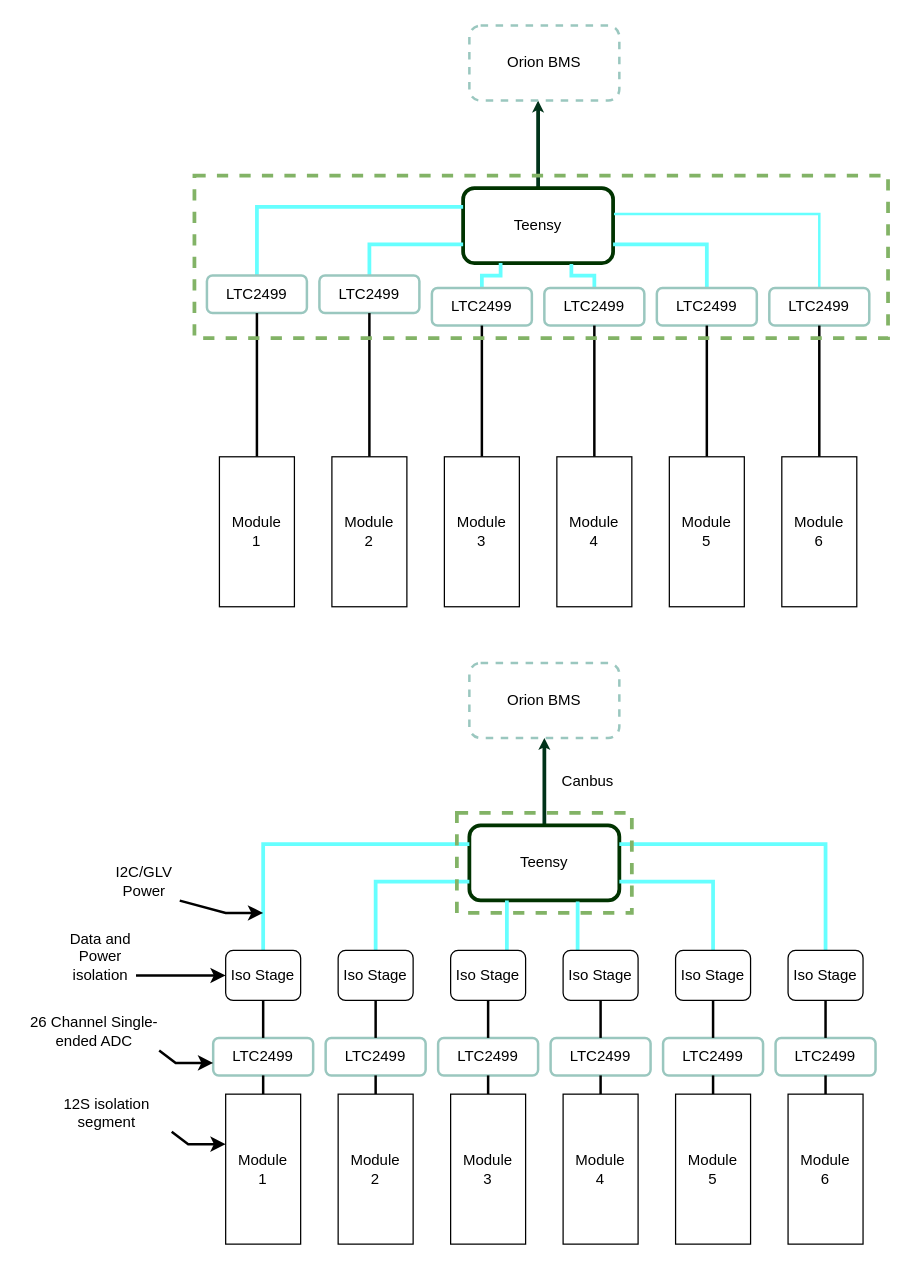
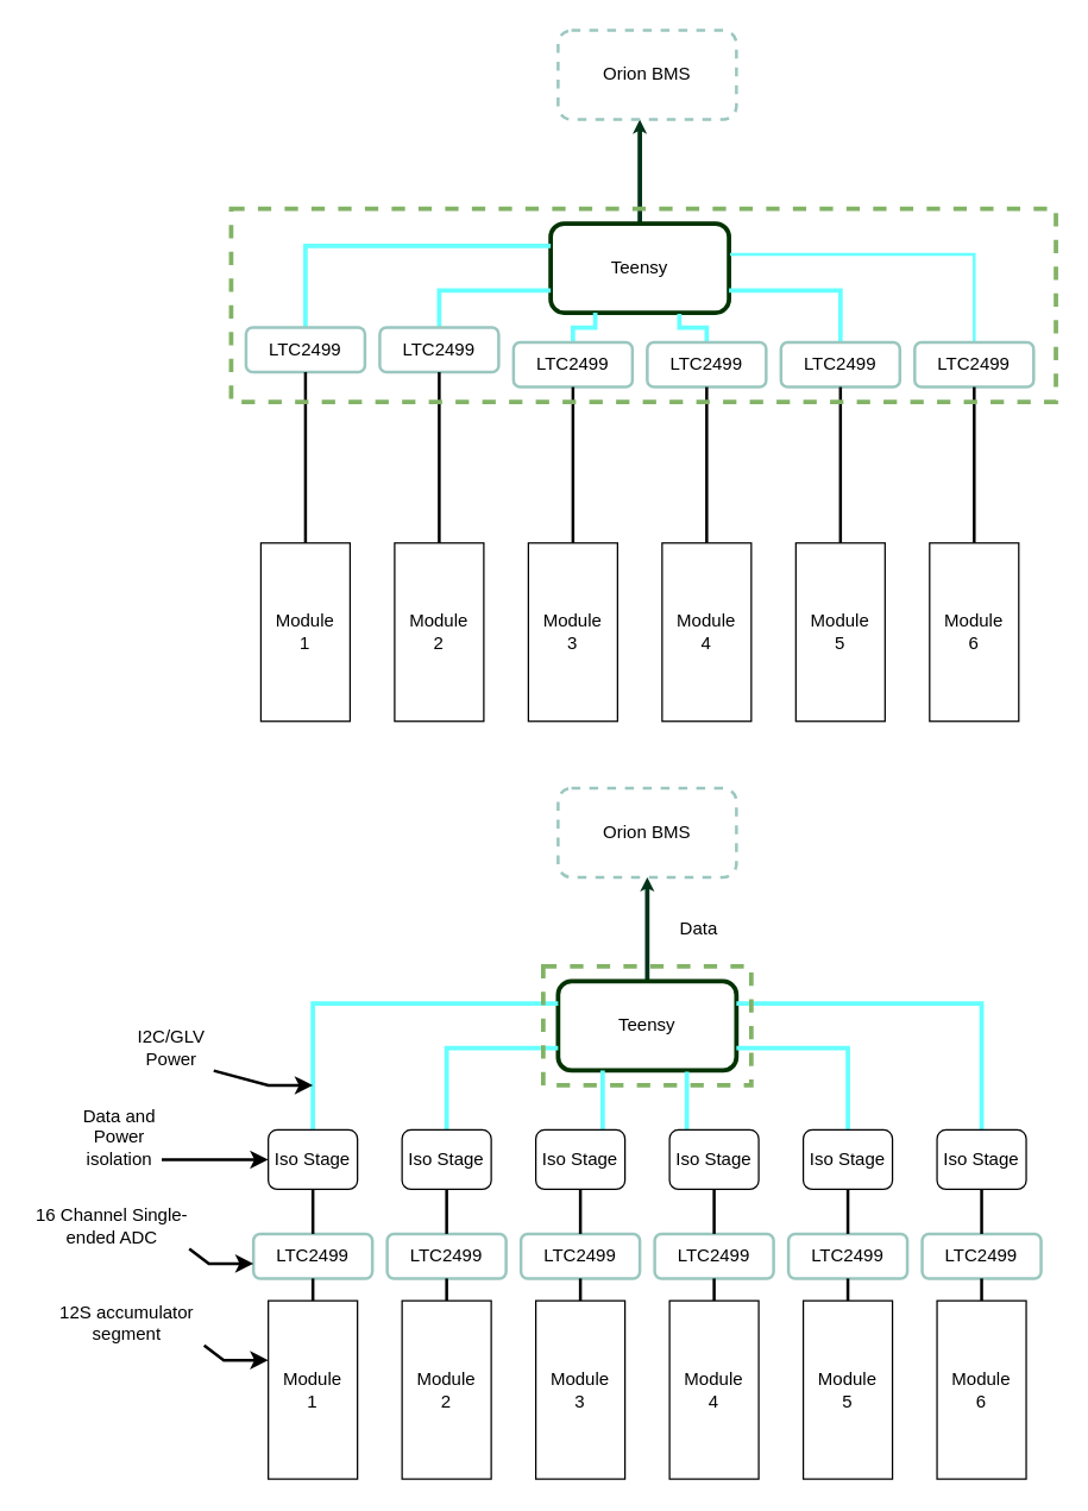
- <mxCell id="59" value="Canbus" style="text;html=1;strokeColor=none;fillColor=none;align=center;verticalAlign=middle;whiteSpace=wrap;rounded=0;" vertex="1" parent="1"><mxGeometry x="440" y="610" width="60" height="30" as="geometry" /></mxCell>
+ <mxCell id="59" value="Data" style="text;html=1;strokeColor=none;fillColor=none;align=center;verticalAlign=middle;whiteSpace=wrap;rounded=0;" vertex="1" parent="1"><mxGeometry x="440" y="610" width="60" height="30" as="geometry" /></mxCell>
- <mxCell id="76" value="26 Channel Single-ended ADC" style="text;html=1;strokeColor=none;fillColor=none;align=center;verticalAlign=middle;whiteSpace=wrap;rounded=0;" vertex="1" parent="1"><mxGeometry x="20" y="810" width="110" height="30" as="geometry" /></mxCell>
+ <mxCell id="76" value="16 Channel Single-ended ADC" style="text;html=1;strokeColor=none;fillColor=none;align=center;verticalAlign=middle;whiteSpace=wrap;rounded=0;" vertex="1" parent="1"><mxGeometry x="20" y="810" width="110" height="30" as="geometry" /></mxCell>
- <mxCell id="78" value="12S isolation segment" style="text;html=1;strokeColor=none;fillColor=none;align=center;verticalAlign=middle;whiteSpace=wrap;rounded=0;" vertex="1" parent="1"><mxGeometry x="30" y="875" width="110" height="30" as="geometry" /></mxCell>
+ <mxCell id="78" value="12S accumulator segment" style="text;html=1;strokeColor=none;fillColor=none;align=center;verticalAlign=middle;whiteSpace=wrap;rounded=0;" vertex="1" parent="1"><mxGeometry x="30" y="875" width="110" height="30" as="geometry" /></mxCell>
